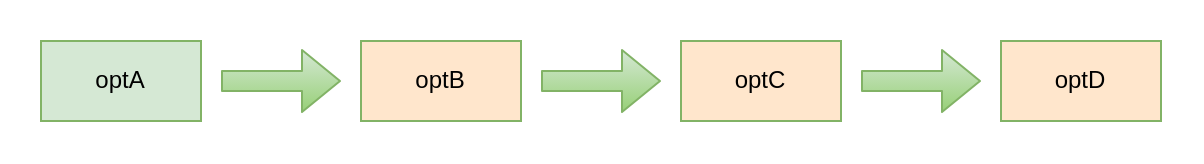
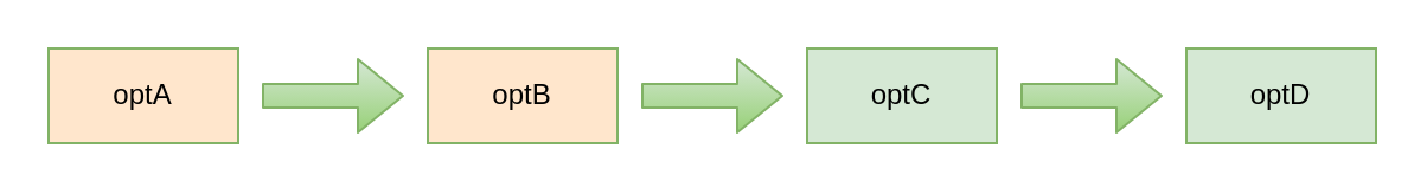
- <mxCell id="2" value="optA" style="rounded=0;whiteSpace=wrap;html=1;strokeWidth=1;fillColor=#d5e8d4;strokeColor=#82b366;" vertex="1" parent="1"><mxGeometry x="20" y="20" width="80" height="40" as="geometry" /></mxCell>
+ <mxCell id="2" value="optA" style="rounded=0;whiteSpace=wrap;html=1;strokeWidth=1;fillColor=#ffe6cc;strokeColor=#82b366;" vertex="1" parent="1"><mxGeometry x="20" y="20" width="80" height="40" as="geometry" /></mxCell>
- <mxCell id="4" value="optC" style="rounded=0;whiteSpace=wrap;html=1;strokeWidth=1;fillColor=#ffe6cc;strokeColor=#82b366;" vertex="1" parent="1"><mxGeometry x="340" y="20" width="80" height="40" as="geometry" /></mxCell>
+ <mxCell id="4" value="optC" style="rounded=0;whiteSpace=wrap;html=1;strokeWidth=1;fillColor=#d5e8d4;strokeColor=#82b366;" vertex="1" parent="1"><mxGeometry x="340" y="20" width="80" height="40" as="geometry" /></mxCell>
- <mxCell id="5" value="optD" style="rounded=0;whiteSpace=wrap;html=1;strokeWidth=1;fillColor=#ffe6cc;strokeColor=#82b366;" vertex="1" parent="1"><mxGeometry x="500" y="20" width="80" height="40" as="geometry" /></mxCell>
+ <mxCell id="5" value="optD" style="rounded=0;whiteSpace=wrap;html=1;strokeWidth=1;fillColor=#d5e8d4;strokeColor=#82b366;" vertex="1" parent="1"><mxGeometry x="500" y="20" width="80" height="40" as="geometry" /></mxCell>
